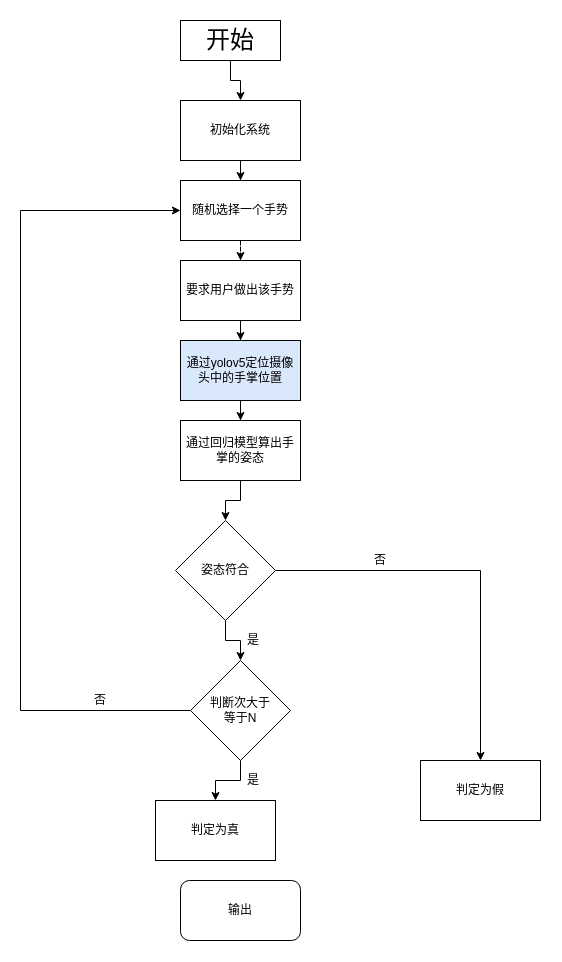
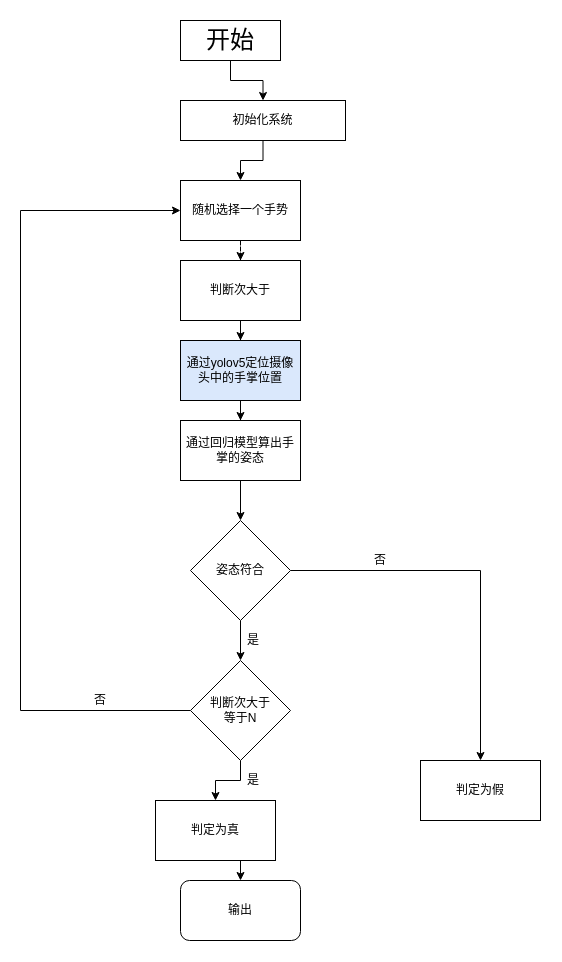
- <mxCell id="5" value="初始化系统" style="rounded=0;whiteSpace=wrap;html=1;" parent="1" vertex="1"><mxGeometry x="180" y="100" width="120" height="60" as="geometry" /></mxCell>
+ <mxCell id="5" value="初始化系统" style="rounded=0;whiteSpace=wrap;html=1;" parent="1" vertex="1"><mxGeometry x="180" y="100" width="165" height="40" as="geometry" /></mxCell>
- <mxCell id="9" value="要求用户做出该手势" style="rounded=0;whiteSpace=wrap;html=1;" parent="1" vertex="1"><mxGeometry x="180" y="260" width="120" height="60" as="geometry" /></mxCell>
+ <mxCell id="9" value="判断次大于" style="rounded=0;whiteSpace=wrap;html=1;" parent="1" vertex="1"><mxGeometry x="180" y="260" width="120" height="60" as="geometry" /></mxCell>
- <mxCell id="16" value="姿态符合" style="rhombus;whiteSpace=wrap;html=1;" parent="1" vertex="1"><mxGeometry x="175" y="520" width="100" height="100" as="geometry" /></mxCell>
+ <mxCell id="16" value="姿态符合" style="rhombus;whiteSpace=wrap;html=1;" parent="1" vertex="1"><mxGeometry x="190" y="520" width="100" height="100" as="geometry" /></mxCell>
+ <mxCell id="23" style="edgeStyle=orthogonalEdgeStyle;rounded=0;orthogonalLoop=1;jettySize=auto;html=1;exitX=0.5;exitY=1;exitDx=0;exitDy=0;entryX=0.5;entryY=0;entryDx=0;entryDy=0;" parent="1" source="24" target="25" edge="1"><mxGeometry relative="1" as="geometry" /></mxCell>
